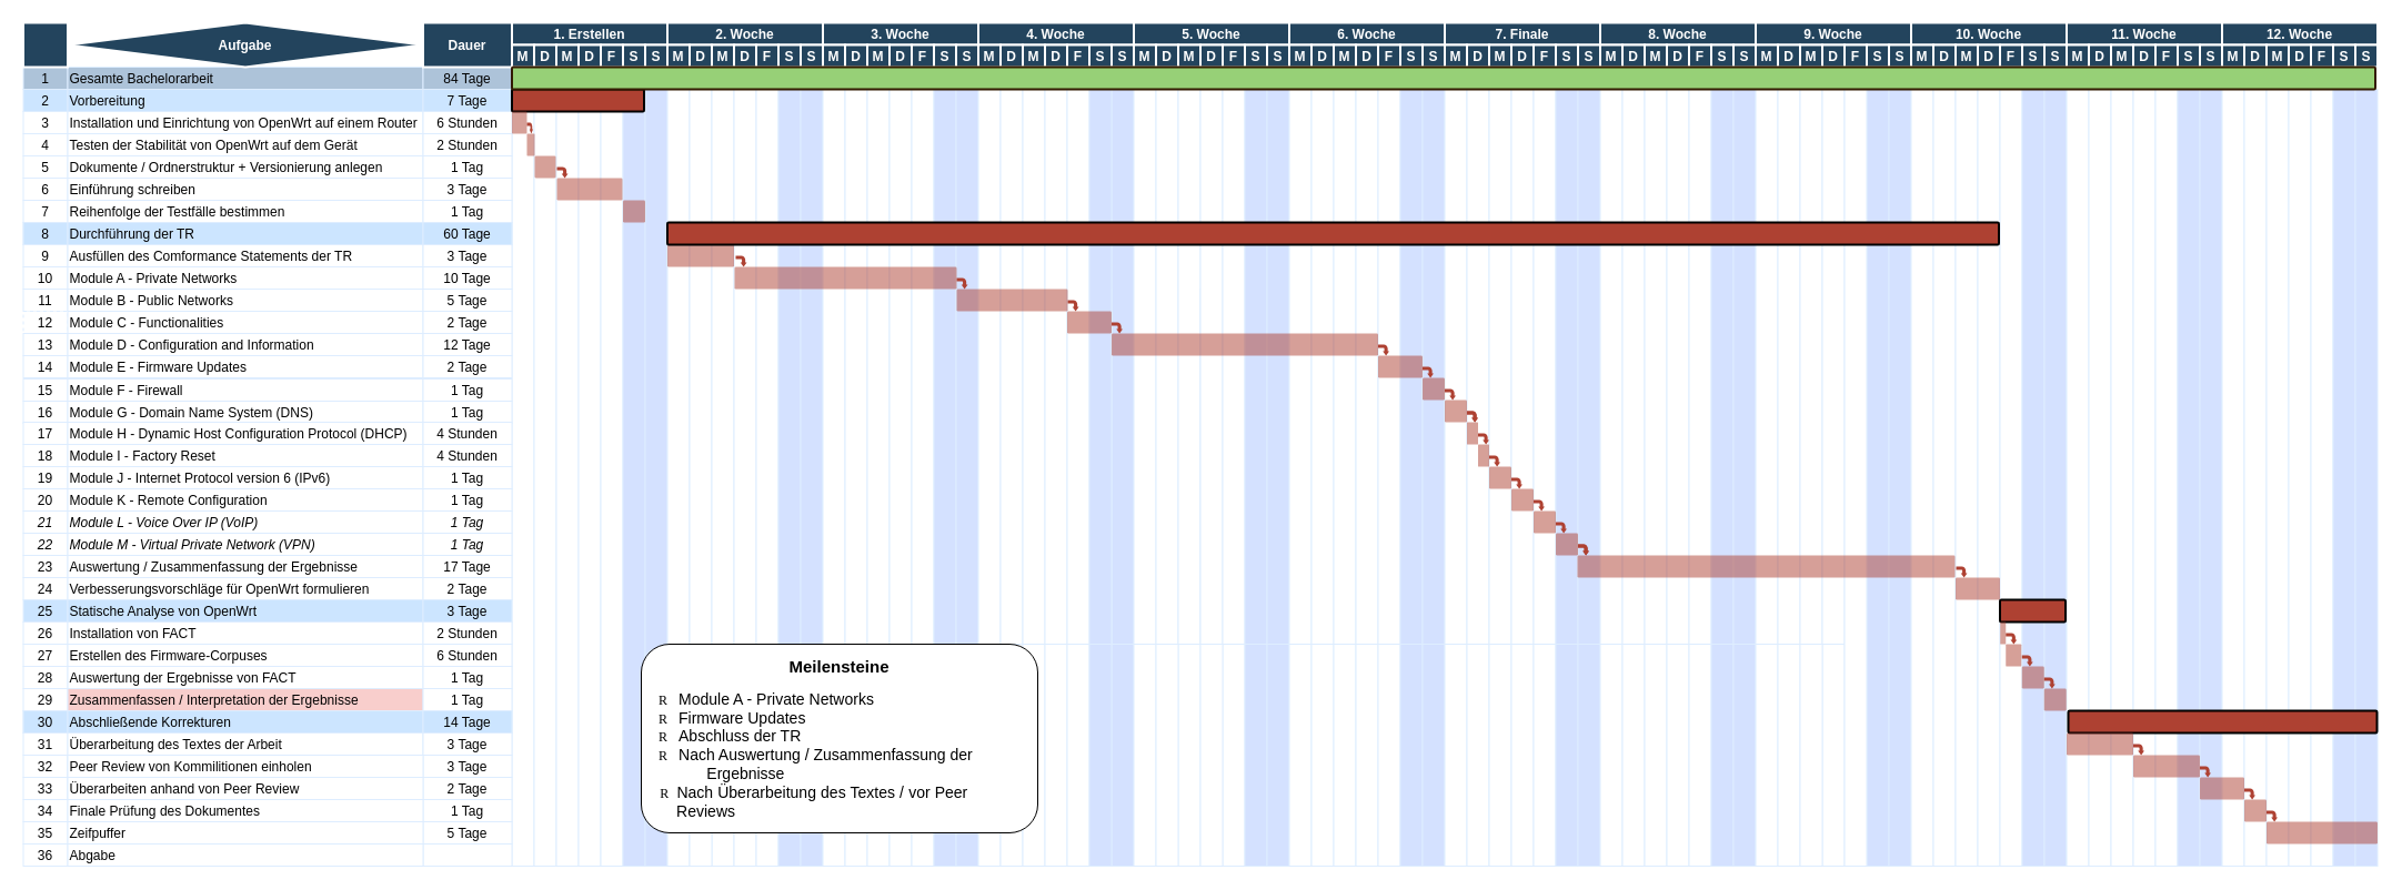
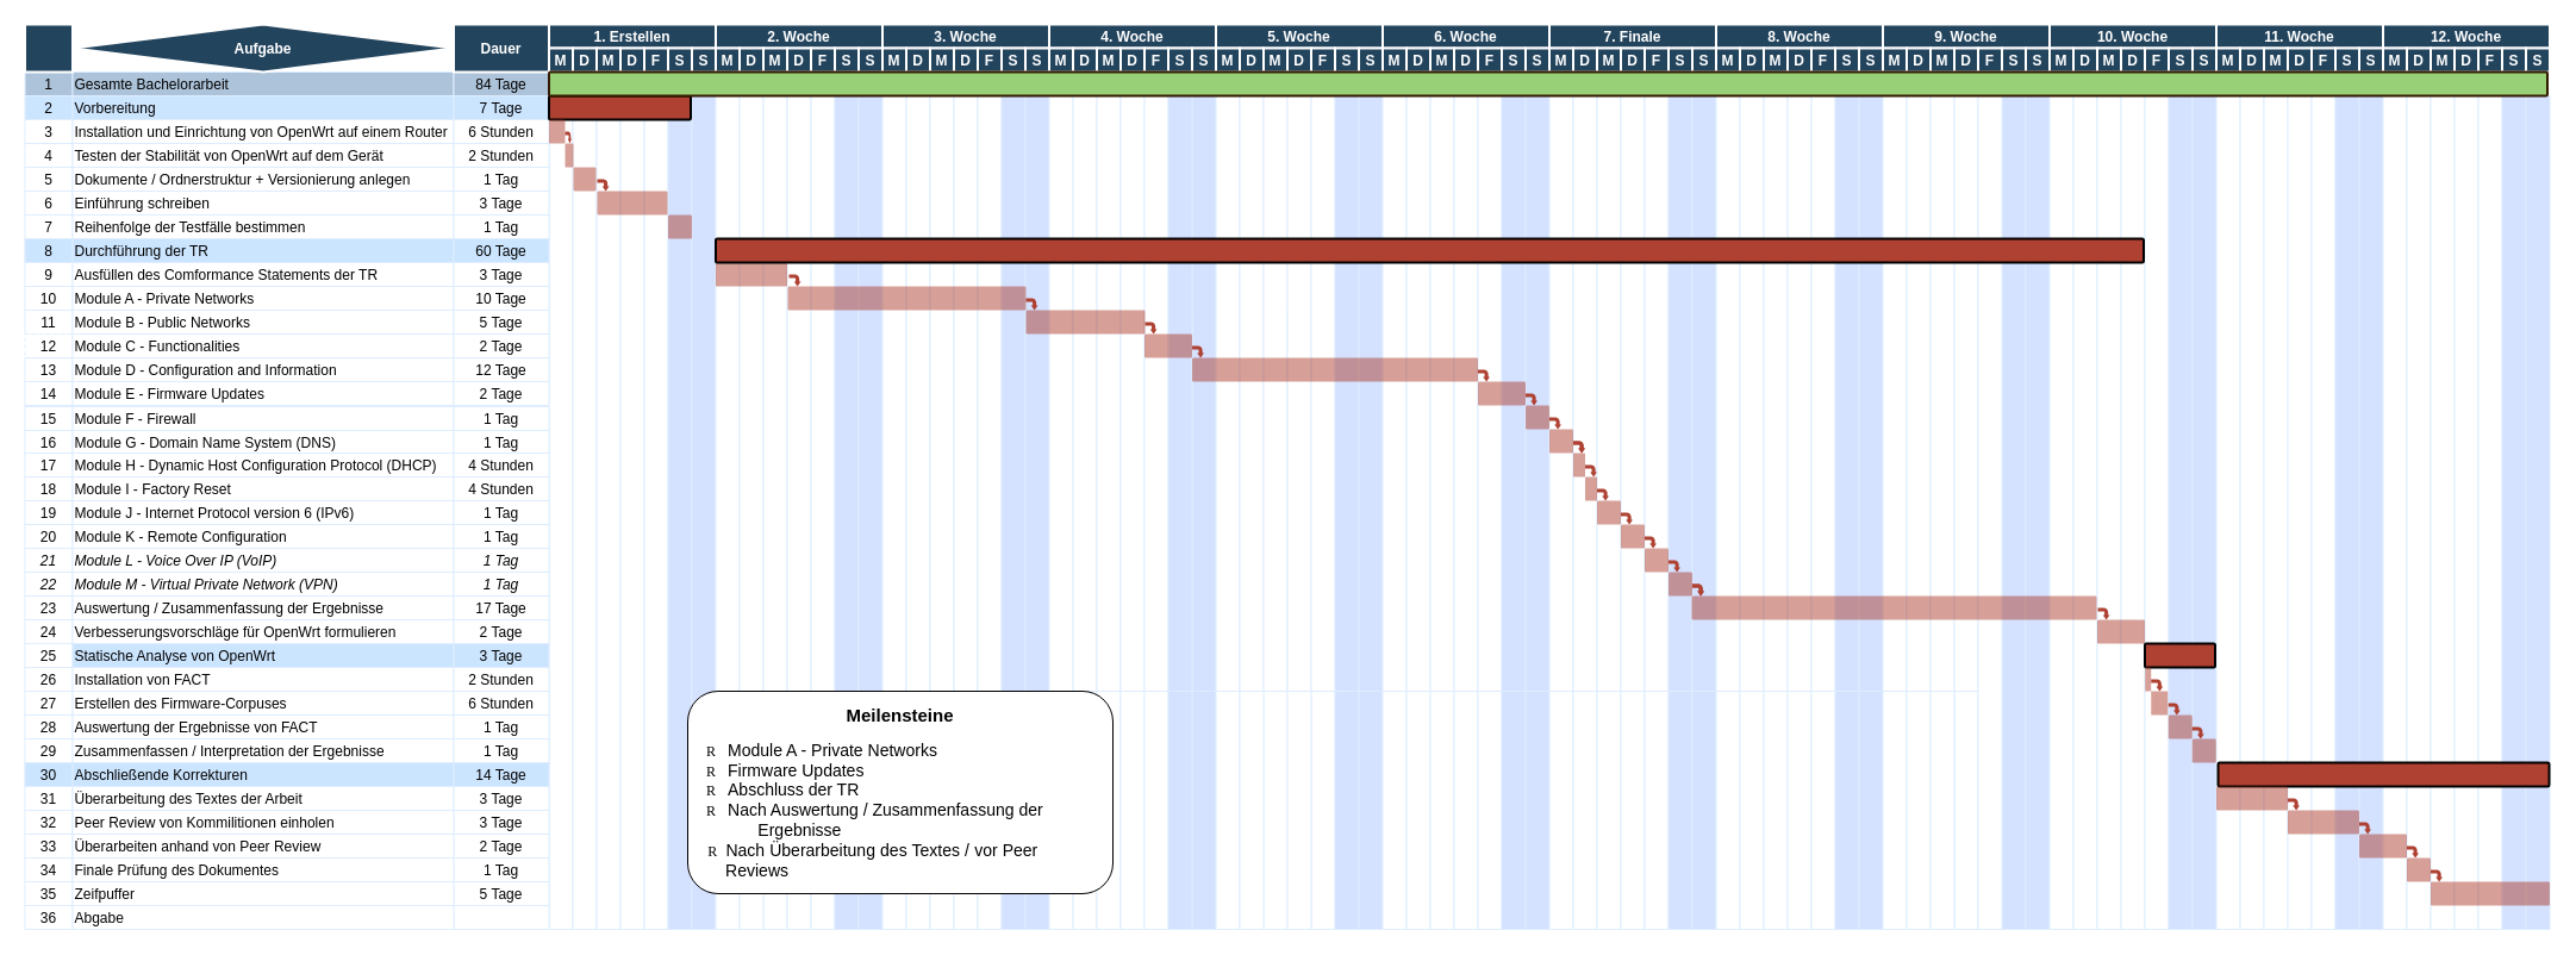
- <mxCell id="126" value="25" style="strokeColor=#DEEDFF;fillColor=#CCE5FF" parent="1" vertex="1"><mxGeometry x="20.5" y="540" width="40" height="20" as="geometry" /></mxCell>
+ <mxCell id="126" value="25" style="strokeColor=#DEEDFF;fillColor=#ffffff;" parent="1" vertex="1"><mxGeometry x="20.5" y="540" width="40" height="20" as="geometry" /></mxCell>
- <mxCell id="139" value="Zusammenfassen / Interpretation der Ergebnisse" style="align=left;strokeColor=#DEEDFF;fillColor=#f8cecc;" parent="1" vertex="1"><mxGeometry x="60.5" y="620" width="320.0" height="20" as="geometry" /></mxCell>
+ <mxCell id="139" value="Zusammenfassen / Interpretation der Ergebnisse" style="align=left;strokeColor=#DEEDFF" parent="1" vertex="1"><mxGeometry x="60.5" y="620" width="320.0" height="20" as="geometry" /></mxCell>
